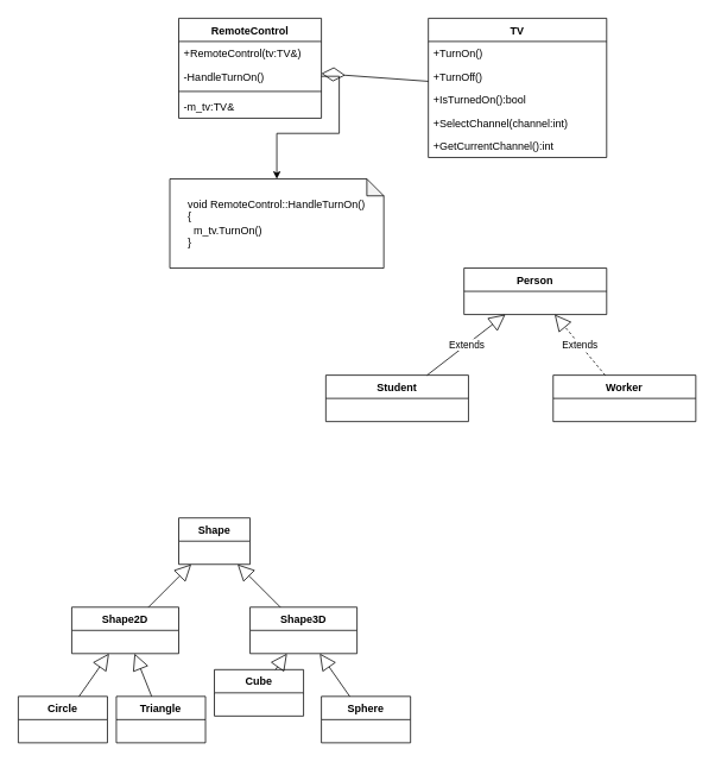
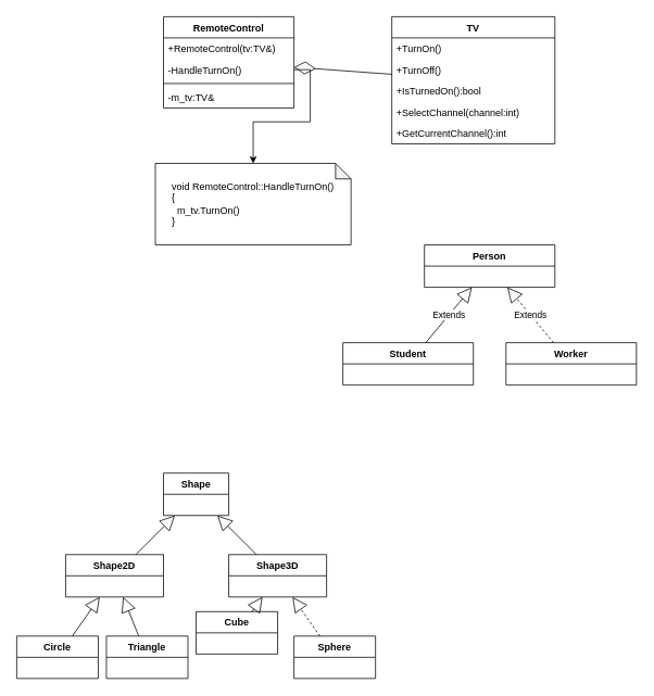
- <mxCell id="17" value="Student" style="swimlane;fontStyle=1;align=center;verticalAlign=top;childLayout=stackLayout;horizontal=1;startSize=26;horizontalStack=0;resizeParent=1;resizeParentMax=0;resizeLast=0;collapsible=1;marginBottom=0;" vertex="1" parent="1"><mxGeometry x="365" y="420" width="160" height="52" as="geometry" /></mxCell>
+ <mxCell id="17" value="Student" style="swimlane;fontStyle=1;align=center;verticalAlign=top;childLayout=stackLayout;horizontal=1;startSize=26;horizontalStack=0;resizeParent=1;resizeParentMax=0;resizeLast=0;collapsible=1;marginBottom=0;" vertex="1" parent="1"><mxGeometry x="420" y="420" width="160" height="52" as="geometry" /></mxCell>
- <mxCell id="31" value="" style="endArrow=block;endSize=16;endFill=0;html=1;" edge="1" parent="1" source="27" target="23"><mxGeometry width="160" relative="1" as="geometry"><mxPoint x="324" y="690" as="sourcePoint" /><mxPoint x="240" y="720" as="targetPoint" /></mxGeometry></mxCell>
+ <mxCell id="31" value="" style="endArrow=block;endSize=16;endFill=0;html=1;dashed=1;" edge="1" parent="1" source="27" target="23"><mxGeometry width="160" relative="1" as="geometry"><mxPoint x="324" y="690" as="sourcePoint" /><mxPoint x="240" y="720" as="targetPoint" /></mxGeometry></mxCell>
